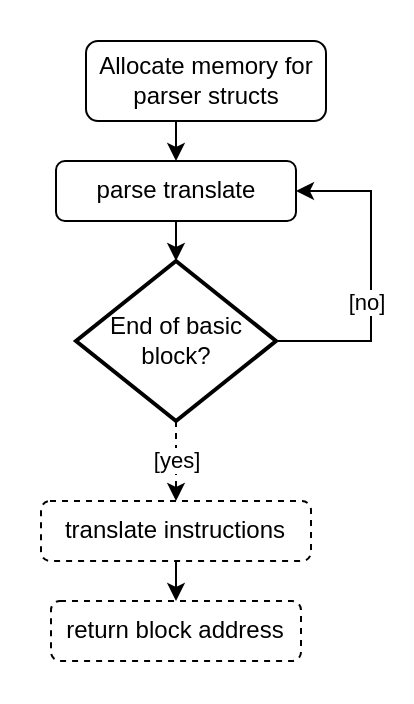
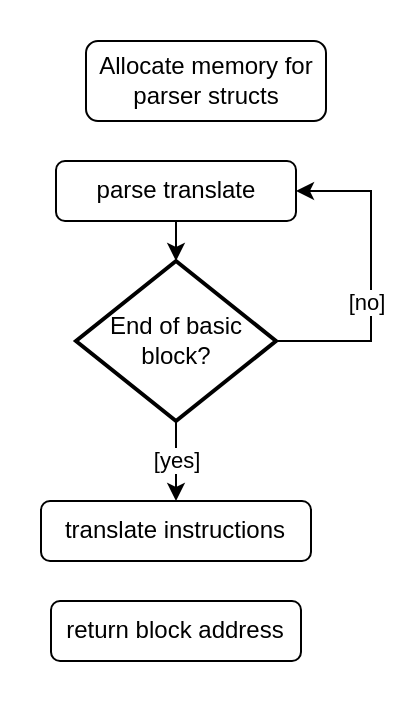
- <mxCell id="2" style="edgeStyle=orthogonalEdgeStyle;rounded=0;orthogonalLoop=1;jettySize=auto;html=1;exitX=0.5;exitY=1;exitDx=0;exitDy=0;entryX=0.5;entryY=0;entryDx=0;entryDy=0;" edge="1" parent="1" source="3" target="5"><mxGeometry relative="1" as="geometry" /></mxCell>
- <mxCell id="8" value="&lt;div&gt;[yes]&lt;/div&gt;" style="edgeStyle=orthogonalEdgeStyle;rounded=0;orthogonalLoop=1;jettySize=auto;html=1;exitX=0.5;exitY=1;exitDx=0;exitDy=0;exitPerimeter=0;entryX=0.5;entryY=0;entryDx=0;entryDy=0;dashed=1;" edge="1" parent="1" source="9" target="11"><mxGeometry relative="1" as="geometry" /></mxCell>
+ <mxCell id="8" value="&lt;div&gt;[yes]&lt;/div&gt;" style="edgeStyle=orthogonalEdgeStyle;rounded=0;orthogonalLoop=1;jettySize=auto;html=1;exitX=0.5;exitY=1;exitDx=0;exitDy=0;exitPerimeter=0;entryX=0.5;entryY=0;entryDx=0;entryDy=0;" edge="1" parent="1" source="9" target="11"><mxGeometry relative="1" as="geometry" /></mxCell>
- <mxCell id="11" value="translate instructions" style="rounded=1;whiteSpace=wrap;html=1;dashed=1;" vertex="1" parent="1"><mxGeometry x="20" y="250" width="135" height="30" as="geometry" /></mxCell>
+ <mxCell id="11" value="translate instructions" style="rounded=1;whiteSpace=wrap;html=1;" vertex="1" parent="1"><mxGeometry x="20" y="250" width="135" height="30" as="geometry" /></mxCell>
- <mxCell id="10" style="edgeStyle=orthogonalEdgeStyle;rounded=0;orthogonalLoop=1;jettySize=auto;html=1;exitX=0.5;exitY=1;exitDx=0;exitDy=0;entryX=0.5;entryY=0;entryDx=0;entryDy=0;" edge="1" parent="1" source="11" target="12"><mxGeometry relative="1" as="geometry" /></mxCell>
- <mxCell id="12" value="return block address" style="rounded=1;whiteSpace=wrap;html=1;dashed=1;" vertex="1" parent="1"><mxGeometry x="25" y="300" width="125" height="30" as="geometry" /></mxCell>
+ <mxCell id="12" value="return block address" style="rounded=1;whiteSpace=wrap;html=1;" vertex="1" parent="1"><mxGeometry x="25" y="300" width="125" height="30" as="geometry" /></mxCell>
